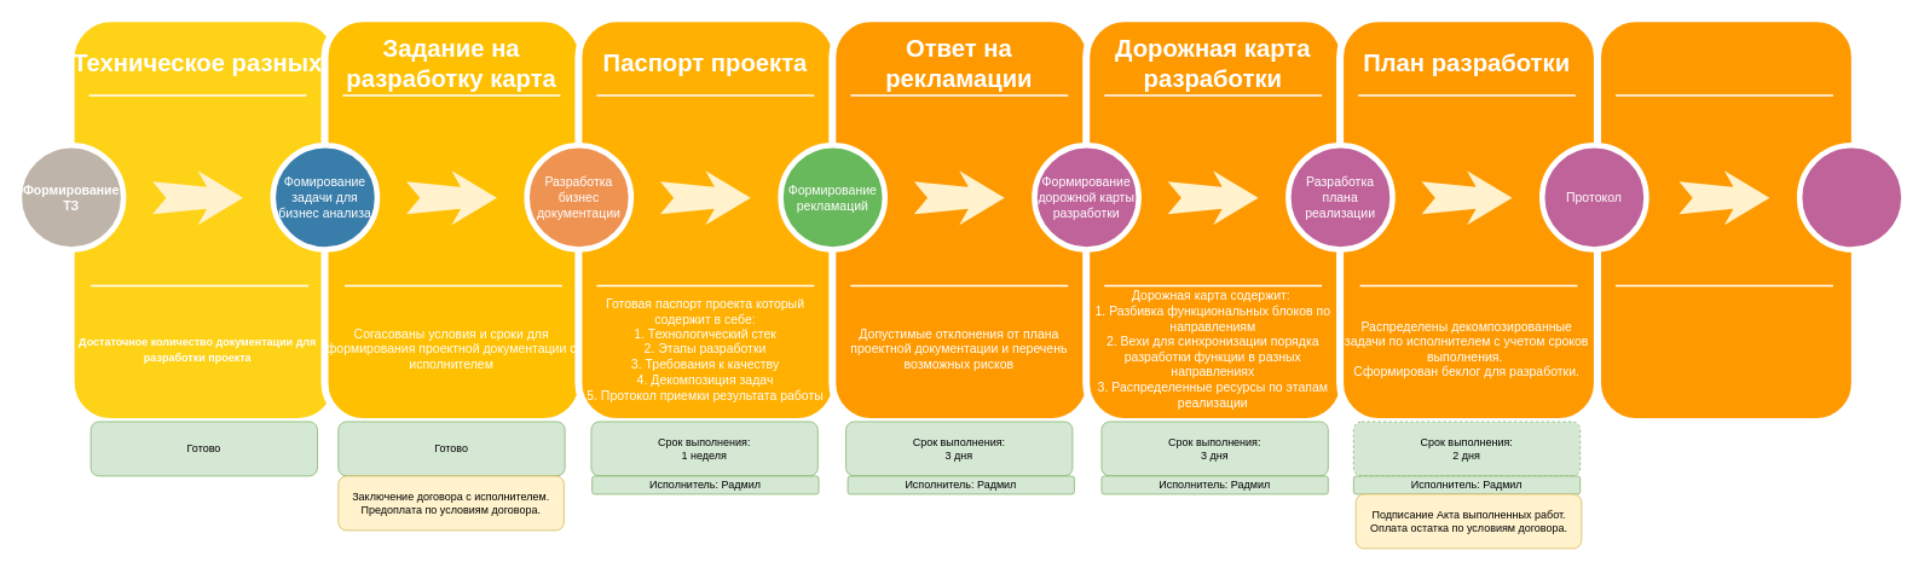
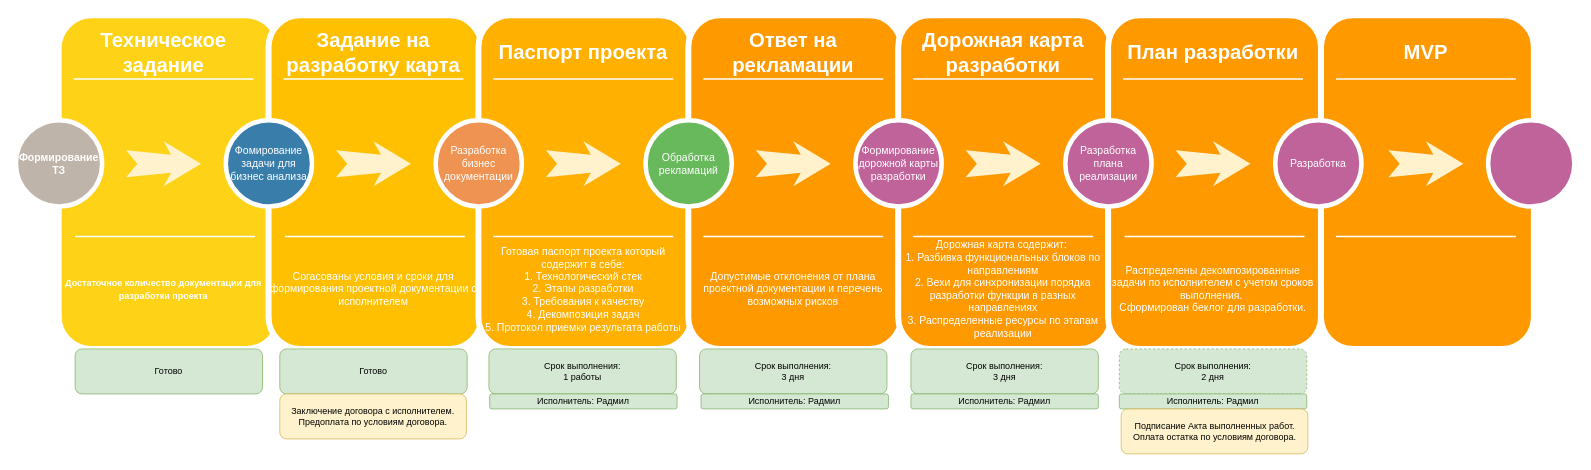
- <mxCell id="3" value="Техническое разных" style="text;html=1;strokeColor=none;fillColor=none;align=center;verticalAlign=middle;whiteSpace=wrap;rounded=0;shadow=0;fontSize=27;fontColor=#FFFFFF;fontStyle=1" parent="1" vertex="1"><mxGeometry x="77" y="40" width="280" height="60" as="geometry" /></mxCell>
+ <mxCell id="3" value="Техническое задание" style="text;html=1;strokeColor=none;fillColor=none;align=center;verticalAlign=middle;whiteSpace=wrap;rounded=0;shadow=0;fontSize=27;fontColor=#FFFFFF;fontStyle=1" parent="1" vertex="1"><mxGeometry x="77" y="40" width="280" height="60" as="geometry" /></mxCell>
+ <mxCell id="45" value="MVP" style="text;html=1;strokeColor=none;fillColor=none;align=center;verticalAlign=middle;whiteSpace=wrap;rounded=0;shadow=0;fontSize=27;fontColor=#FFFFFF;fontStyle=1" vertex="1" parent="1"><mxGeometry x="1761" y="40" width="280" height="60" as="geometry" /></mxCell>
- <mxCell id="28" value="Формирование рекламаций" style="ellipse;whiteSpace=wrap;html=1;rounded=0;shadow=0;strokeWidth=6;fontSize=14;align=center;fillColor=#68B85C;strokeColor=#FFFFFF;fontColor=#FFFFFF;" parent="1" vertex="1"><mxGeometry x="860" y="160" width="115" height="115" as="geometry" /></mxCell>
+ <mxCell id="28" value="Обработка рекламаций" style="ellipse;whiteSpace=wrap;html=1;rounded=0;shadow=0;strokeWidth=6;fontSize=14;align=center;fillColor=#68B85C;strokeColor=#FFFFFF;fontColor=#FFFFFF;" parent="1" vertex="1"><mxGeometry x="860" y="160" width="115" height="115" as="geometry" /></mxCell>
- <mxCell id="49" value="Протокол" style="ellipse;whiteSpace=wrap;html=1;rounded=0;shadow=0;strokeWidth=6;fontSize=14;align=center;fillColor=#BF639A;strokeColor=#FFFFFF;fontColor=#FFFFFF;" vertex="1" parent="1"><mxGeometry x="1700" y="160" width="115" height="115" as="geometry" /></mxCell>
+ <mxCell id="49" value="Разработка" style="ellipse;whiteSpace=wrap;html=1;rounded=0;shadow=0;strokeWidth=6;fontSize=14;align=center;fillColor=#BF639A;strokeColor=#FFFFFF;fontColor=#FFFFFF;" vertex="1" parent="1"><mxGeometry x="1700" y="160" width="115" height="115" as="geometry" /></mxCell>
- <mxCell id="51" value="Срок выполнения:&lt;br&gt;1 неделя" style="rounded=1;whiteSpace=wrap;html=1;fillColor=#d5e8d4;strokeColor=#82b366;" vertex="1" parent="1"><mxGeometry x="651" y="465" width="250" height="60" as="geometry" /></mxCell>
+ <mxCell id="51" value="Срок выполнения:&lt;br&gt;1 работы" style="rounded=1;whiteSpace=wrap;html=1;fillColor=#d5e8d4;strokeColor=#82b366;" vertex="1" parent="1"><mxGeometry x="651" y="465" width="250" height="60" as="geometry" /></mxCell>
